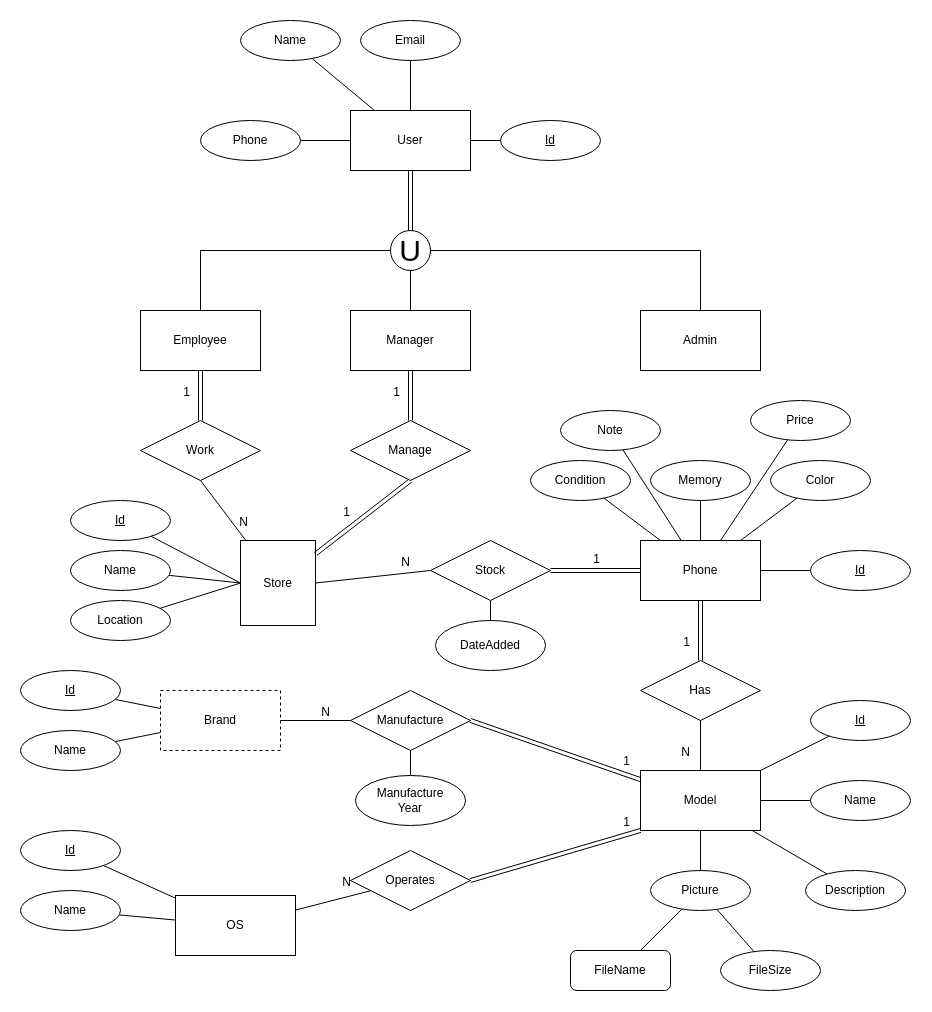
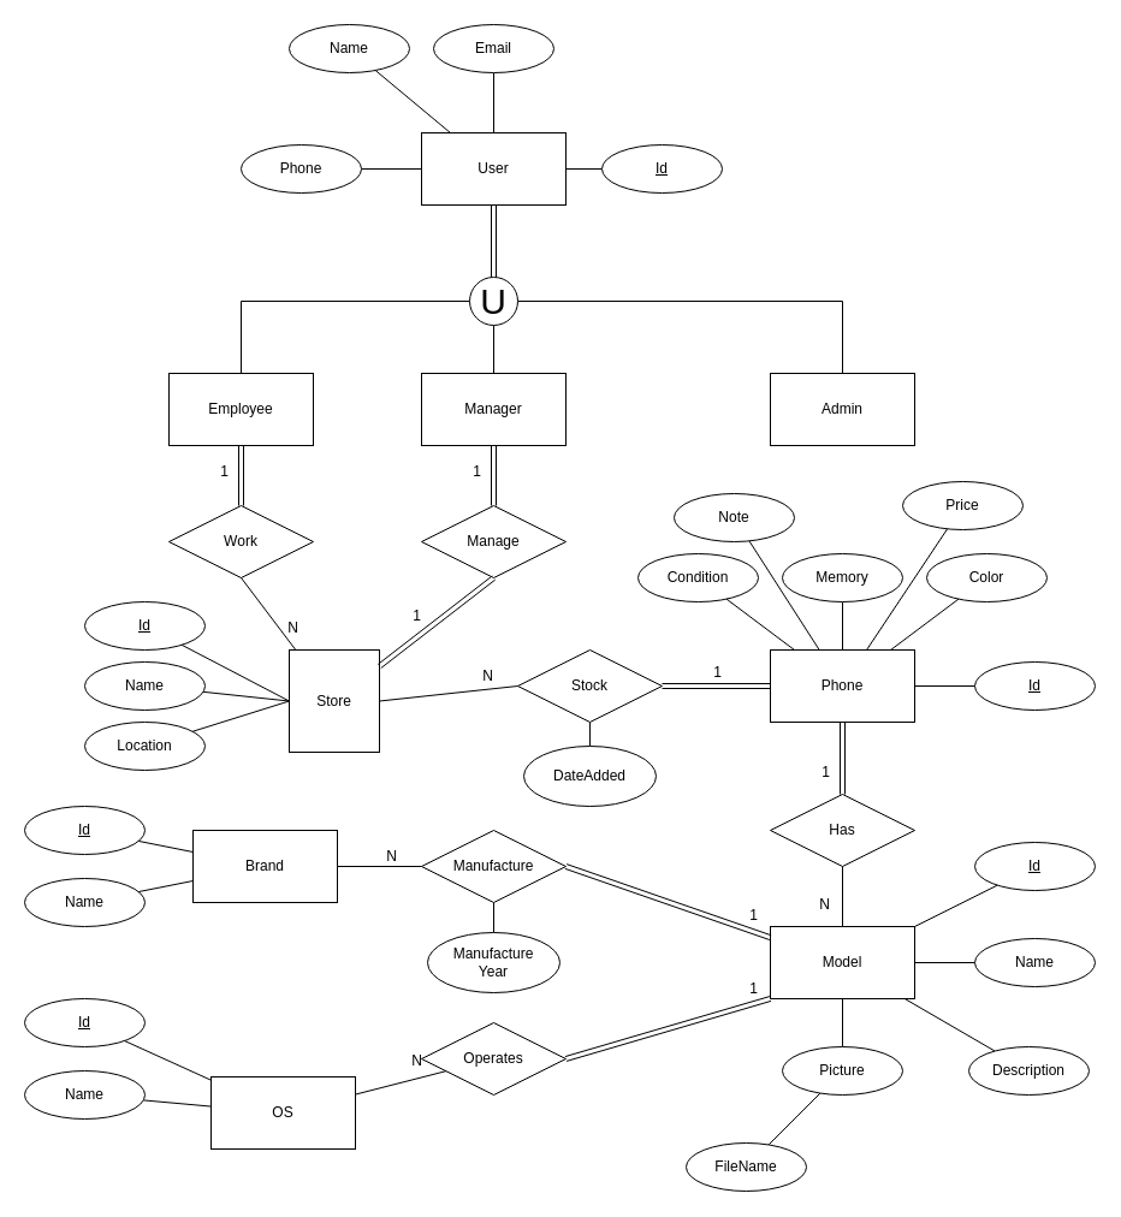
- <mxCell id="25" value="Brand" style="rounded=0;whiteSpace=wrap;html=1;dashed=1;" vertex="1" parent="1"><mxGeometry x="160" y="690" width="120" height="60" as="geometry" /></mxCell>
+ <mxCell id="25" value="Brand" style="rounded=0;whiteSpace=wrap;html=1;" vertex="1" parent="1"><mxGeometry x="160" y="690" width="120" height="60" as="geometry" /></mxCell>
- <mxCell id="66" style="edgeStyle=none;rounded=0;orthogonalLoop=1;jettySize=auto;html=1;endArrow=none;endFill=0;" edge="1" parent="1" source="68" target="70"><mxGeometry relative="1" as="geometry" /></mxCell>
- <mxCell id="69" value="FileName" style="whiteSpace=wrap;html=1;align=center;rounded=1;" vertex="1" parent="1"><mxGeometry x="570" y="950" width="100" height="40" as="geometry" /></mxCell>
+ <mxCell id="69" value="FileName" style="ellipse;whiteSpace=wrap;html=1;align=center;" vertex="1" parent="1"><mxGeometry x="570" y="950" width="100" height="40" as="geometry" /></mxCell>
- <mxCell id="70" value="FileSize" style="ellipse;whiteSpace=wrap;html=1;align=center;" vertex="1" parent="1"><mxGeometry x="720" y="950" width="100" height="40" as="geometry" /></mxCell>
